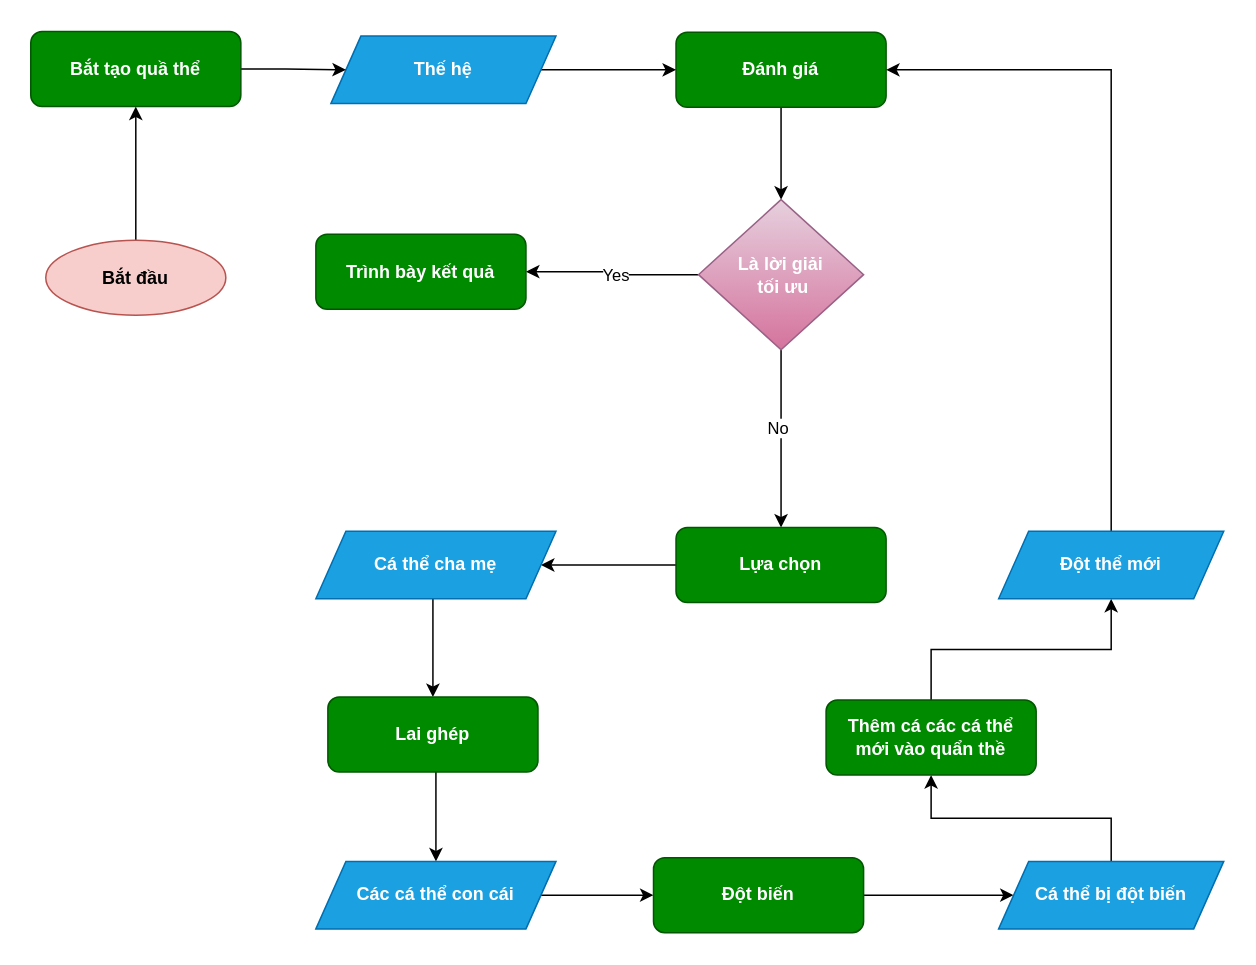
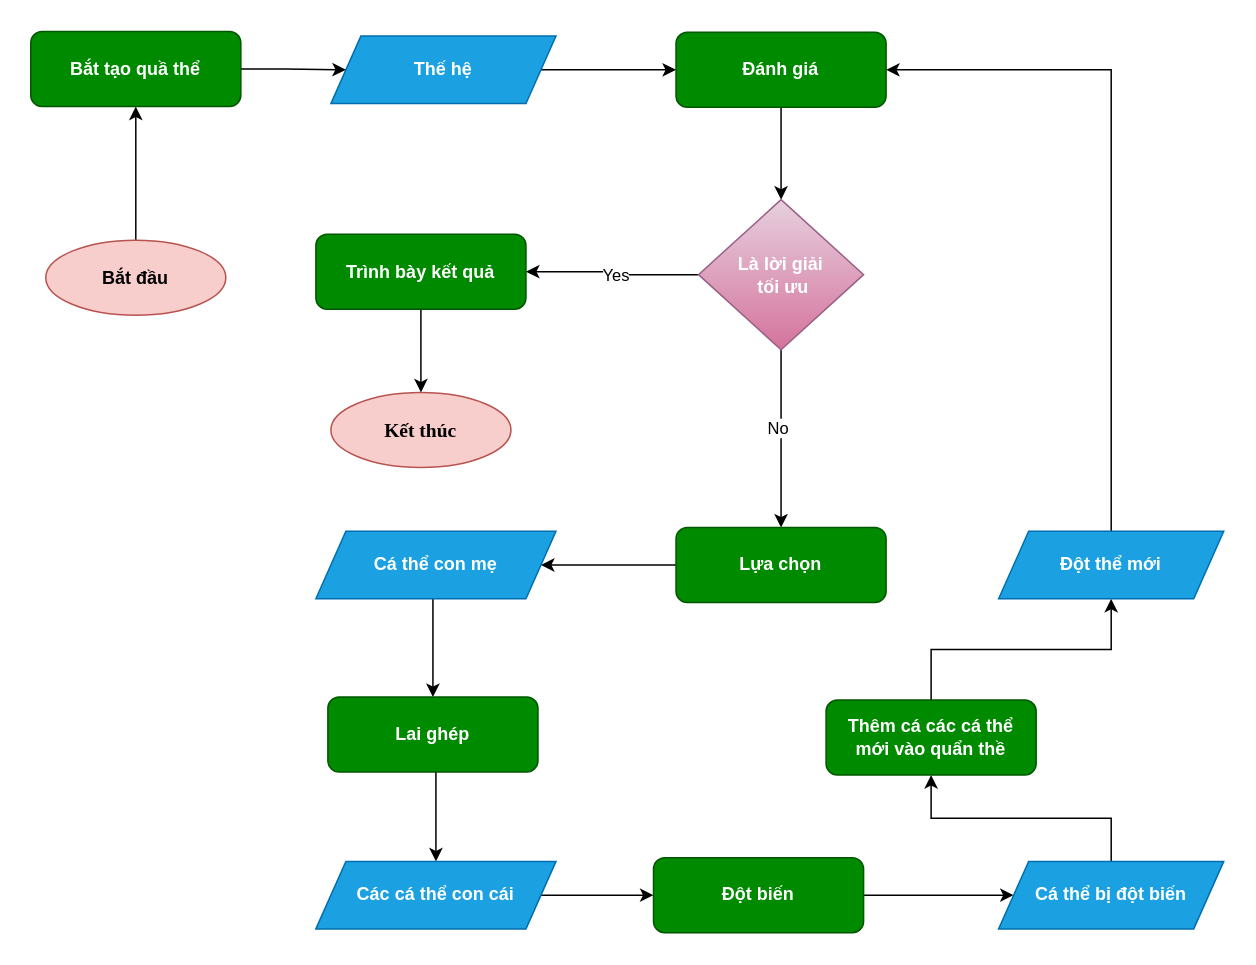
+ <mxCell id="32" value="" style="edgeStyle=orthogonalEdgeStyle;rounded=0;orthogonalLoop=1;jettySize=auto;html=1;" edge="1" parent="1" source="33" target="11"><mxGeometry relative="1" as="geometry" /></mxCell>
+ <mxCell id="11" value="&lt;font size=&quot;1&quot; style=&quot;&quot; face=&quot;Times New Roman, serif&quot;&gt;&lt;b style=&quot;font-size: 13px;&quot;&gt;Kết thúc&lt;/b&gt;&lt;/font&gt;" style="ellipse;whiteSpace=wrap;html=1;fillColor=#f8cecc;strokeColor=#b85450;" parent="1" vertex="1"><mxGeometry x="220" y="261" width="120" height="50" as="geometry" /></mxCell>
- <mxCell id="17" value="&lt;b&gt;&lt;font color=&quot;#ffffff&quot;&gt;Cá thể cha mẹ&lt;/font&gt;&lt;/b&gt;" style="shape=parallelogram;perimeter=parallelogramPerimeter;whiteSpace=wrap;html=1;fixedSize=1;fillColor=#1ba1e2;strokeColor=#006EAF;fontColor=#ffffff;" parent="1" vertex="1"><mxGeometry x="210" y="353.5" width="160" height="45" as="geometry" /></mxCell>
+ <mxCell id="17" value="&lt;b&gt;&lt;font color=&quot;#ffffff&quot;&gt;Cá thể con mẹ&lt;/font&gt;&lt;/b&gt;" style="shape=parallelogram;perimeter=parallelogramPerimeter;whiteSpace=wrap;html=1;fixedSize=1;fillColor=#1ba1e2;strokeColor=#006EAF;fontColor=#ffffff;" parent="1" vertex="1"><mxGeometry x="210" y="353.5" width="160" height="45" as="geometry" /></mxCell>
